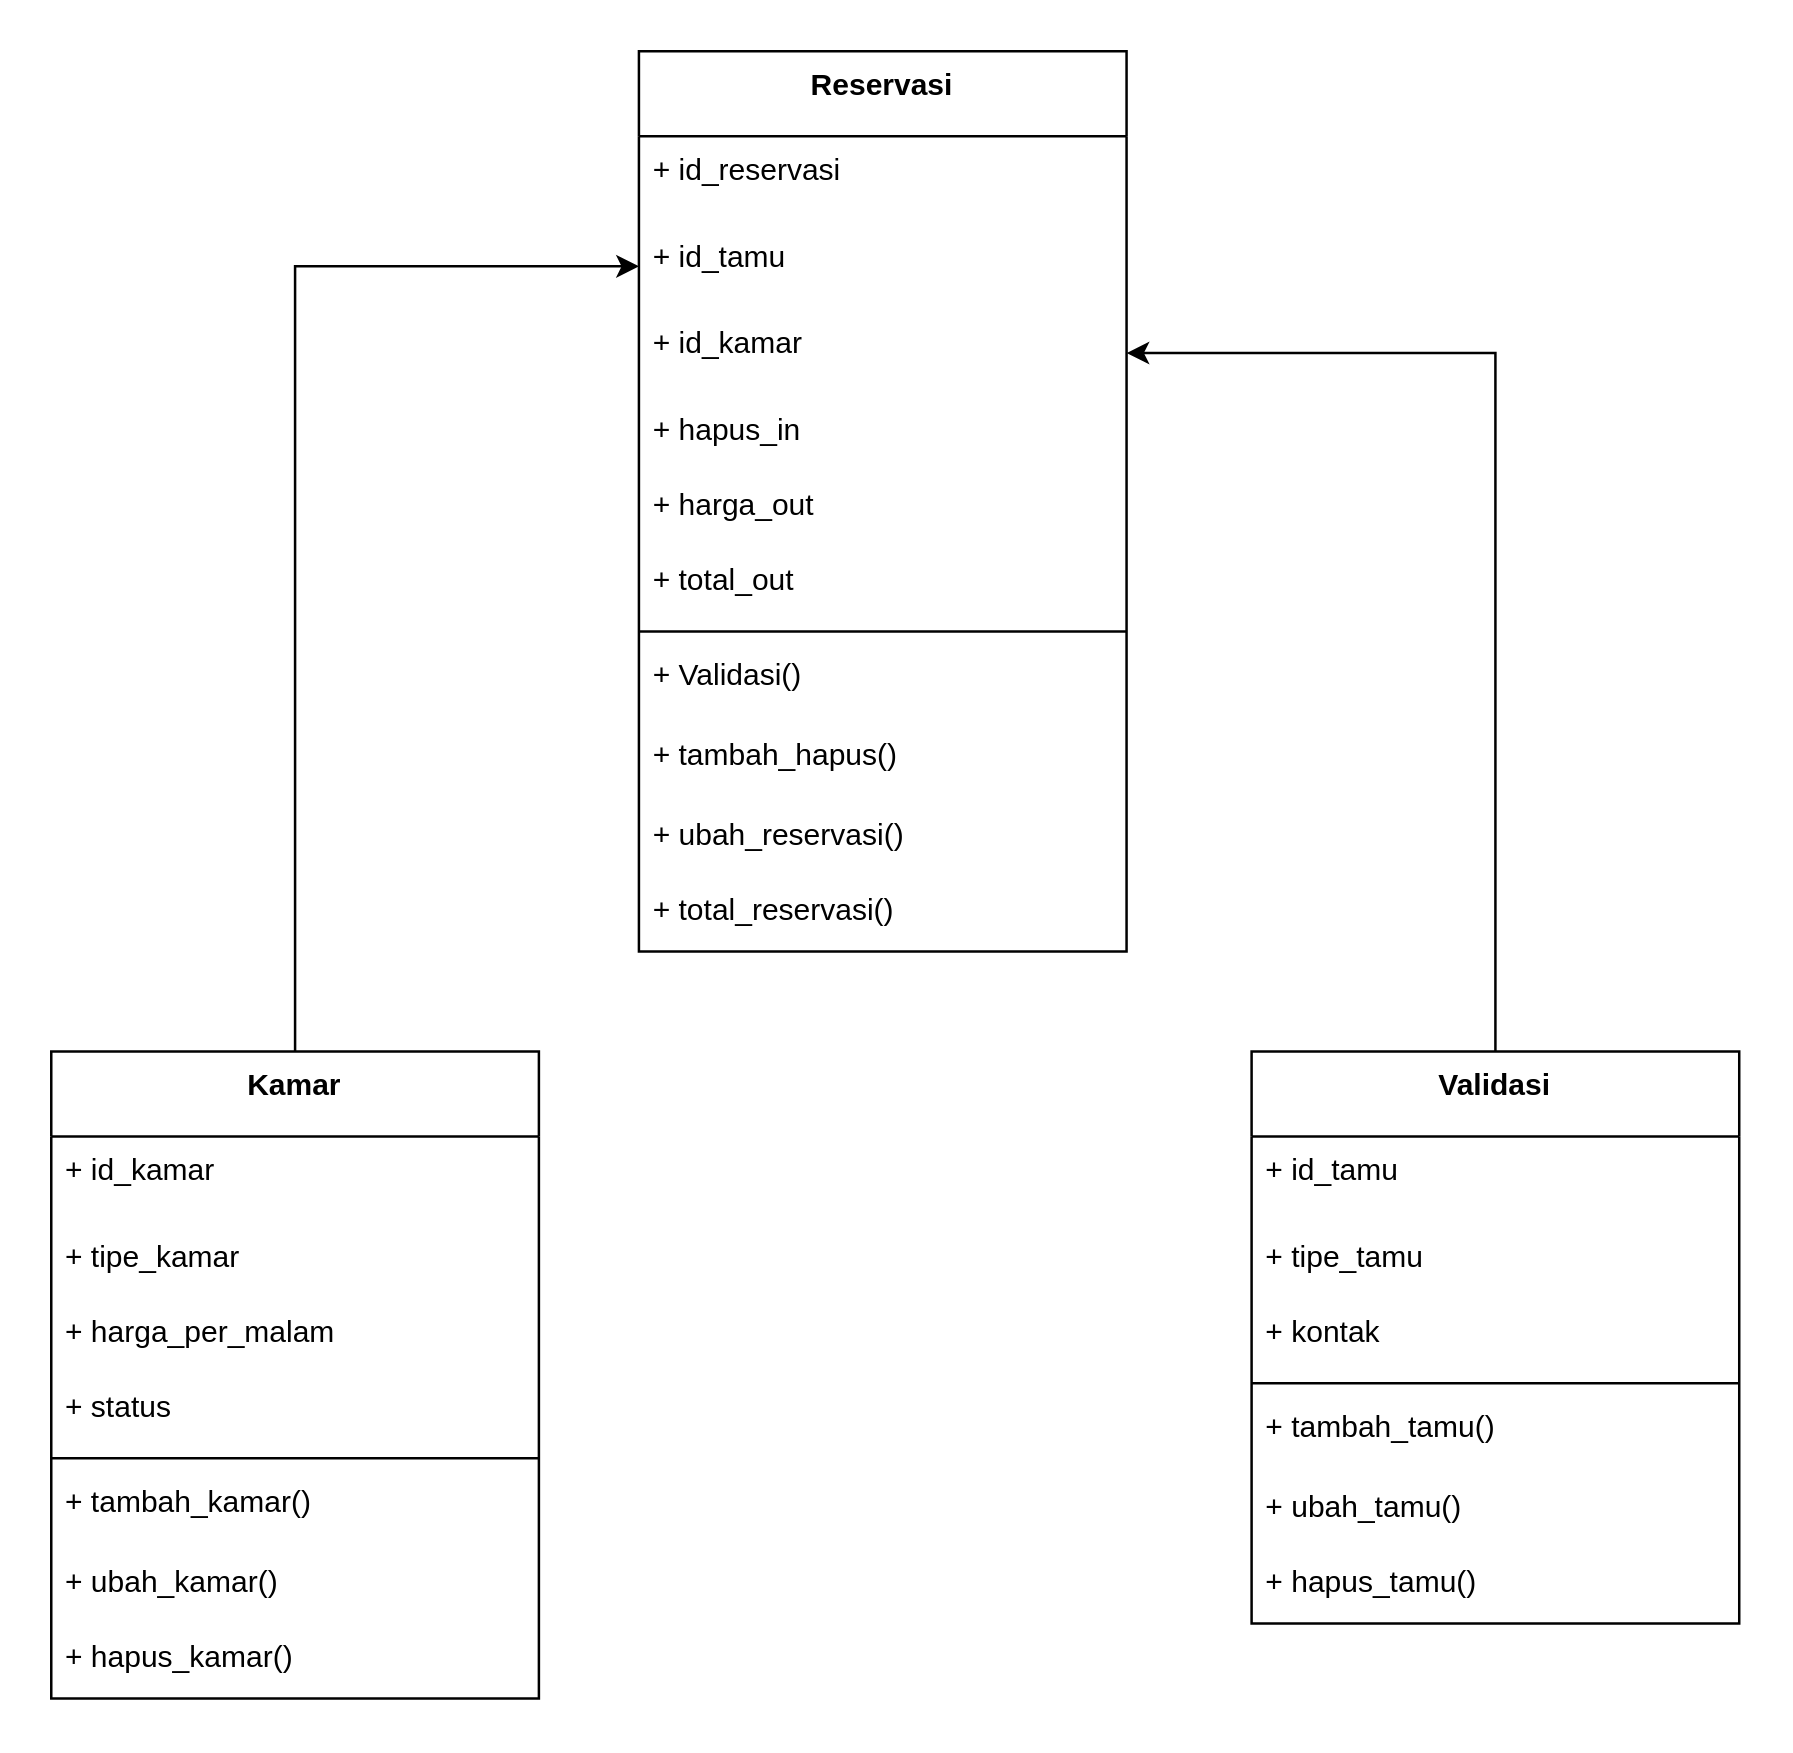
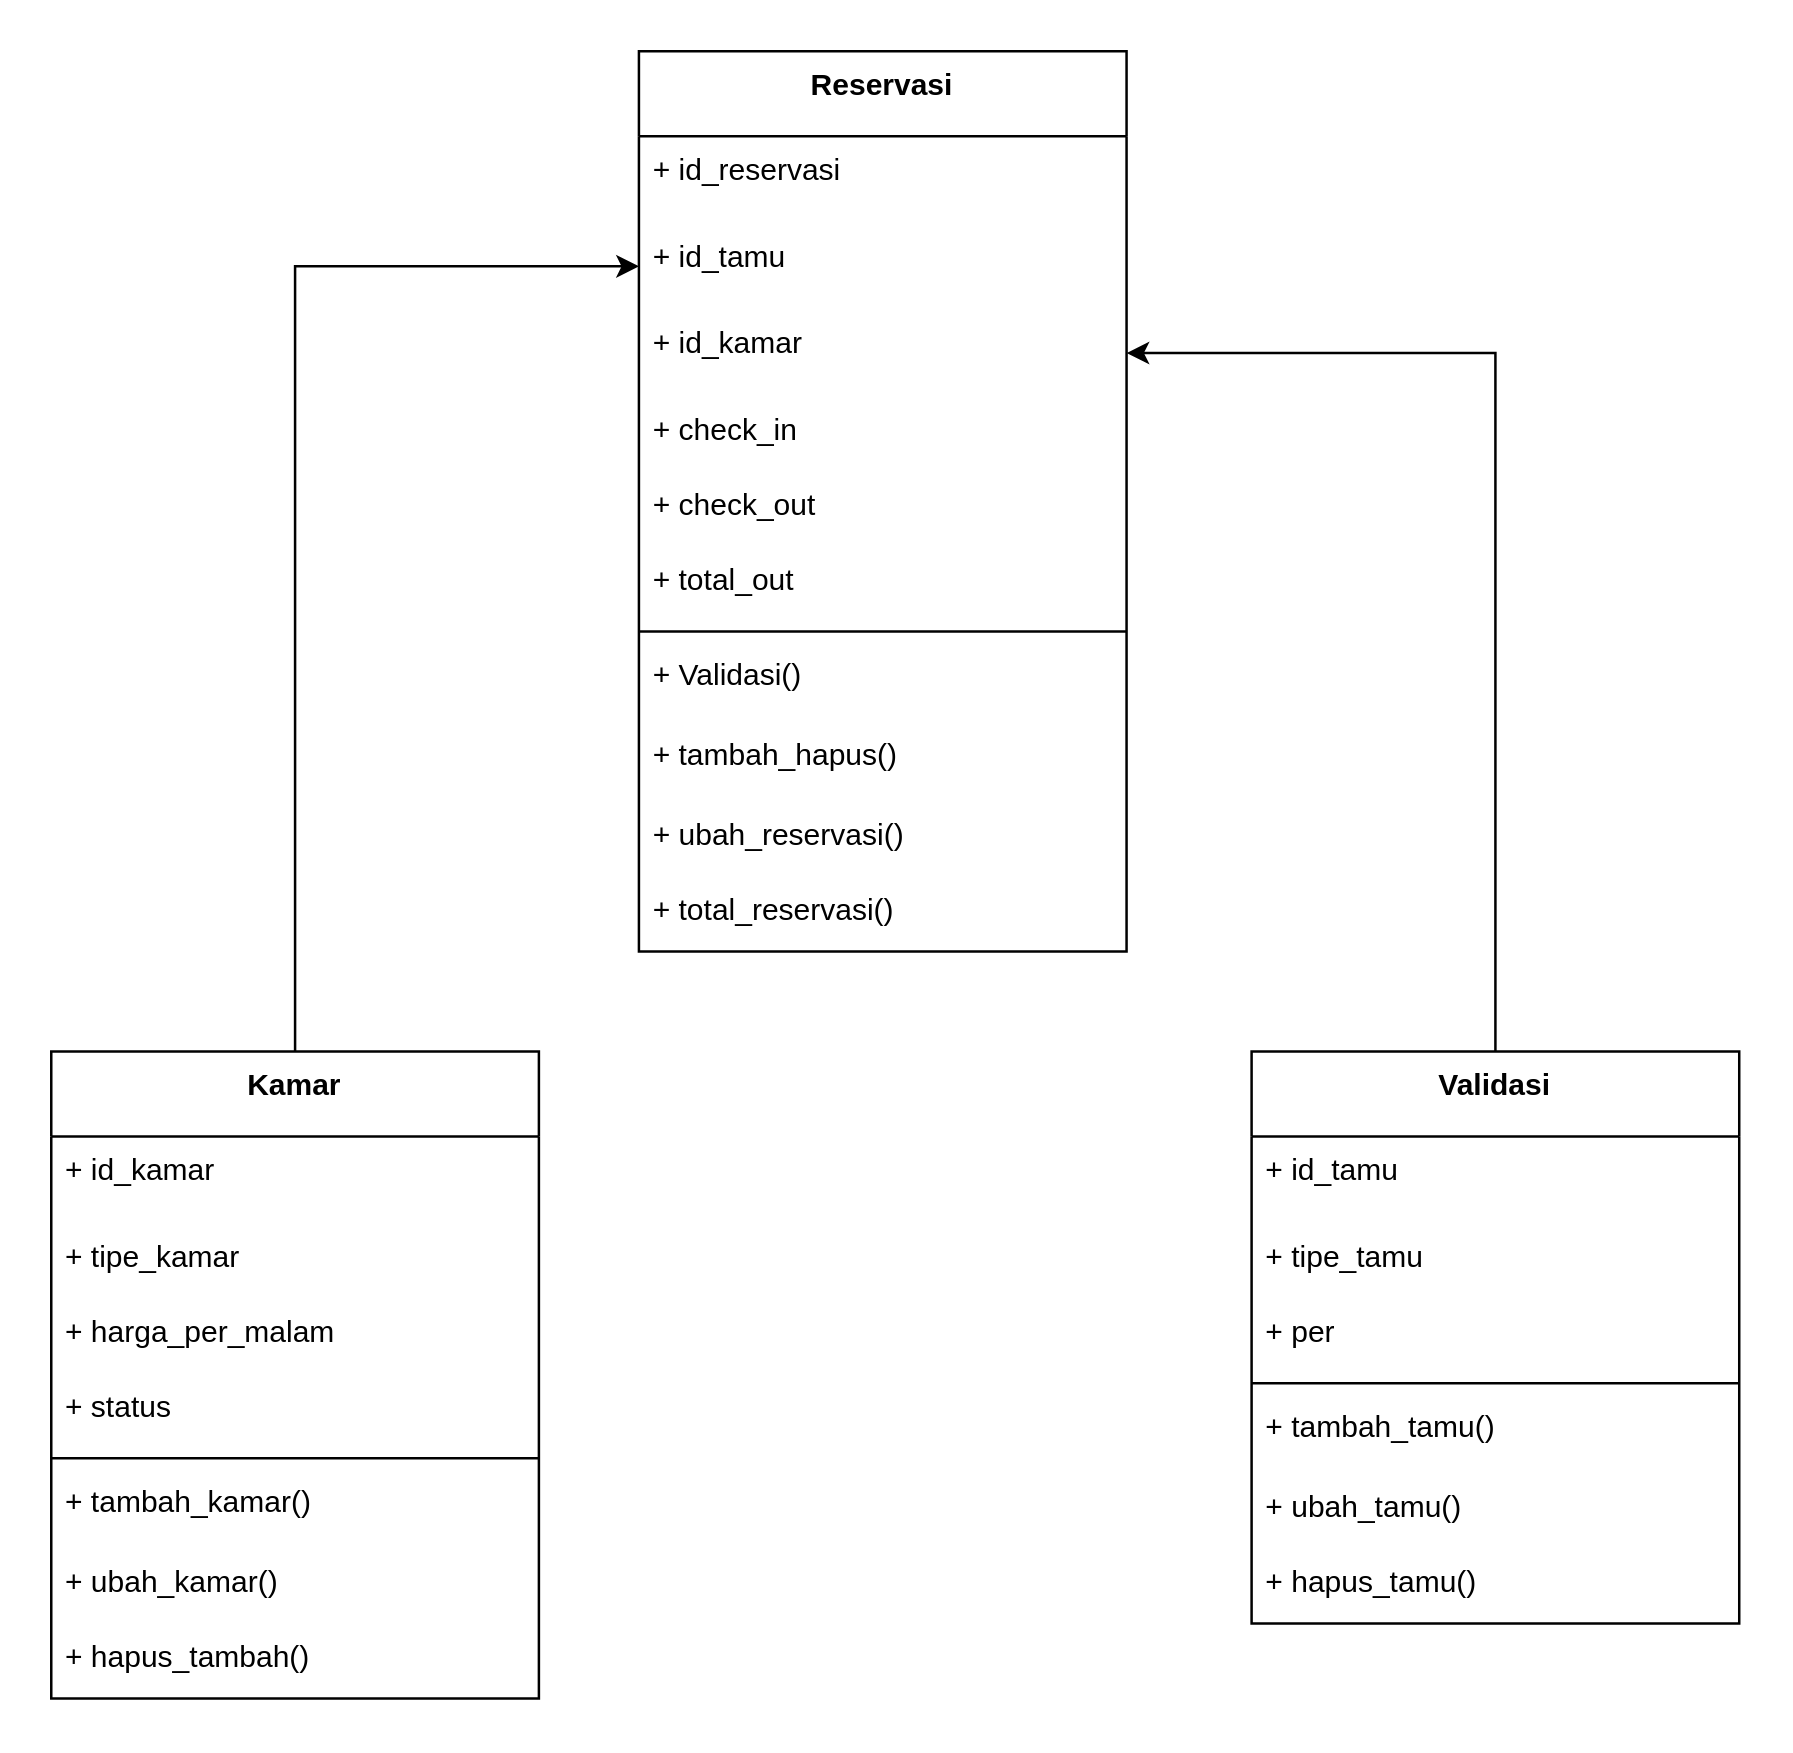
- <mxCell id="25" value="+ hapus_in" style="text;strokeColor=none;fillColor=none;align=left;verticalAlign=top;spacingLeft=4;spacingRight=4;overflow=hidden;rotatable=0;points=[[0,0.5],[1,0.5]];portConstraint=eastwest;" parent="21" vertex="1"><mxGeometry y="138.01" width="195" height="30" as="geometry" /></mxCell>
+ <mxCell id="25" value="+ check_in" style="text;strokeColor=none;fillColor=none;align=left;verticalAlign=top;spacingLeft=4;spacingRight=4;overflow=hidden;rotatable=0;points=[[0,0.5],[1,0.5]];portConstraint=eastwest;" parent="21" vertex="1"><mxGeometry y="138.01" width="195" height="30" as="geometry" /></mxCell>
- <mxCell id="26" value="+ harga_out" style="text;strokeColor=none;fillColor=none;align=left;verticalAlign=top;spacingLeft=4;spacingRight=4;overflow=hidden;rotatable=0;points=[[0,0.5],[1,0.5]];portConstraint=eastwest;" parent="21" vertex="1"><mxGeometry y="168.01" width="195" height="30" as="geometry" /></mxCell>
+ <mxCell id="26" value="+ check_out" style="text;strokeColor=none;fillColor=none;align=left;verticalAlign=top;spacingLeft=4;spacingRight=4;overflow=hidden;rotatable=0;points=[[0,0.5],[1,0.5]];portConstraint=eastwest;" parent="21" vertex="1"><mxGeometry y="168.01" width="195" height="30" as="geometry" /></mxCell>
- <mxCell id="16" value="+ kontak" style="text;strokeColor=none;fillColor=none;align=left;verticalAlign=top;spacingLeft=4;spacingRight=4;overflow=hidden;rotatable=0;points=[[0,0.5],[1,0.5]];portConstraint=eastwest;" parent="13" vertex="1"><mxGeometry y="98.67" width="195" height="30" as="geometry" /></mxCell>
+ <mxCell id="16" value="+ per" style="text;strokeColor=none;fillColor=none;align=left;verticalAlign=top;spacingLeft=4;spacingRight=4;overflow=hidden;rotatable=0;points=[[0,0.5],[1,0.5]];portConstraint=eastwest;" parent="13" vertex="1"><mxGeometry y="98.67" width="195" height="30" as="geometry" /></mxCell>
- <mxCell id="11" value="+ hapus_kamar() " style="text;strokeColor=none;fillColor=none;align=left;verticalAlign=top;spacingLeft=4;spacingRight=4;overflow=hidden;rotatable=0;points=[[0,0.5],[1,0.5]];portConstraint=eastwest;" parent="3" vertex="1"><mxGeometry y="228.67" width="195" height="30" as="geometry" /></mxCell>
+ <mxCell id="11" value="+ hapus_tambah() " style="text;strokeColor=none;fillColor=none;align=left;verticalAlign=top;spacingLeft=4;spacingRight=4;overflow=hidden;rotatable=0;points=[[0,0.5],[1,0.5]];portConstraint=eastwest;" parent="3" vertex="1"><mxGeometry y="228.67" width="195" height="30" as="geometry" /></mxCell>
